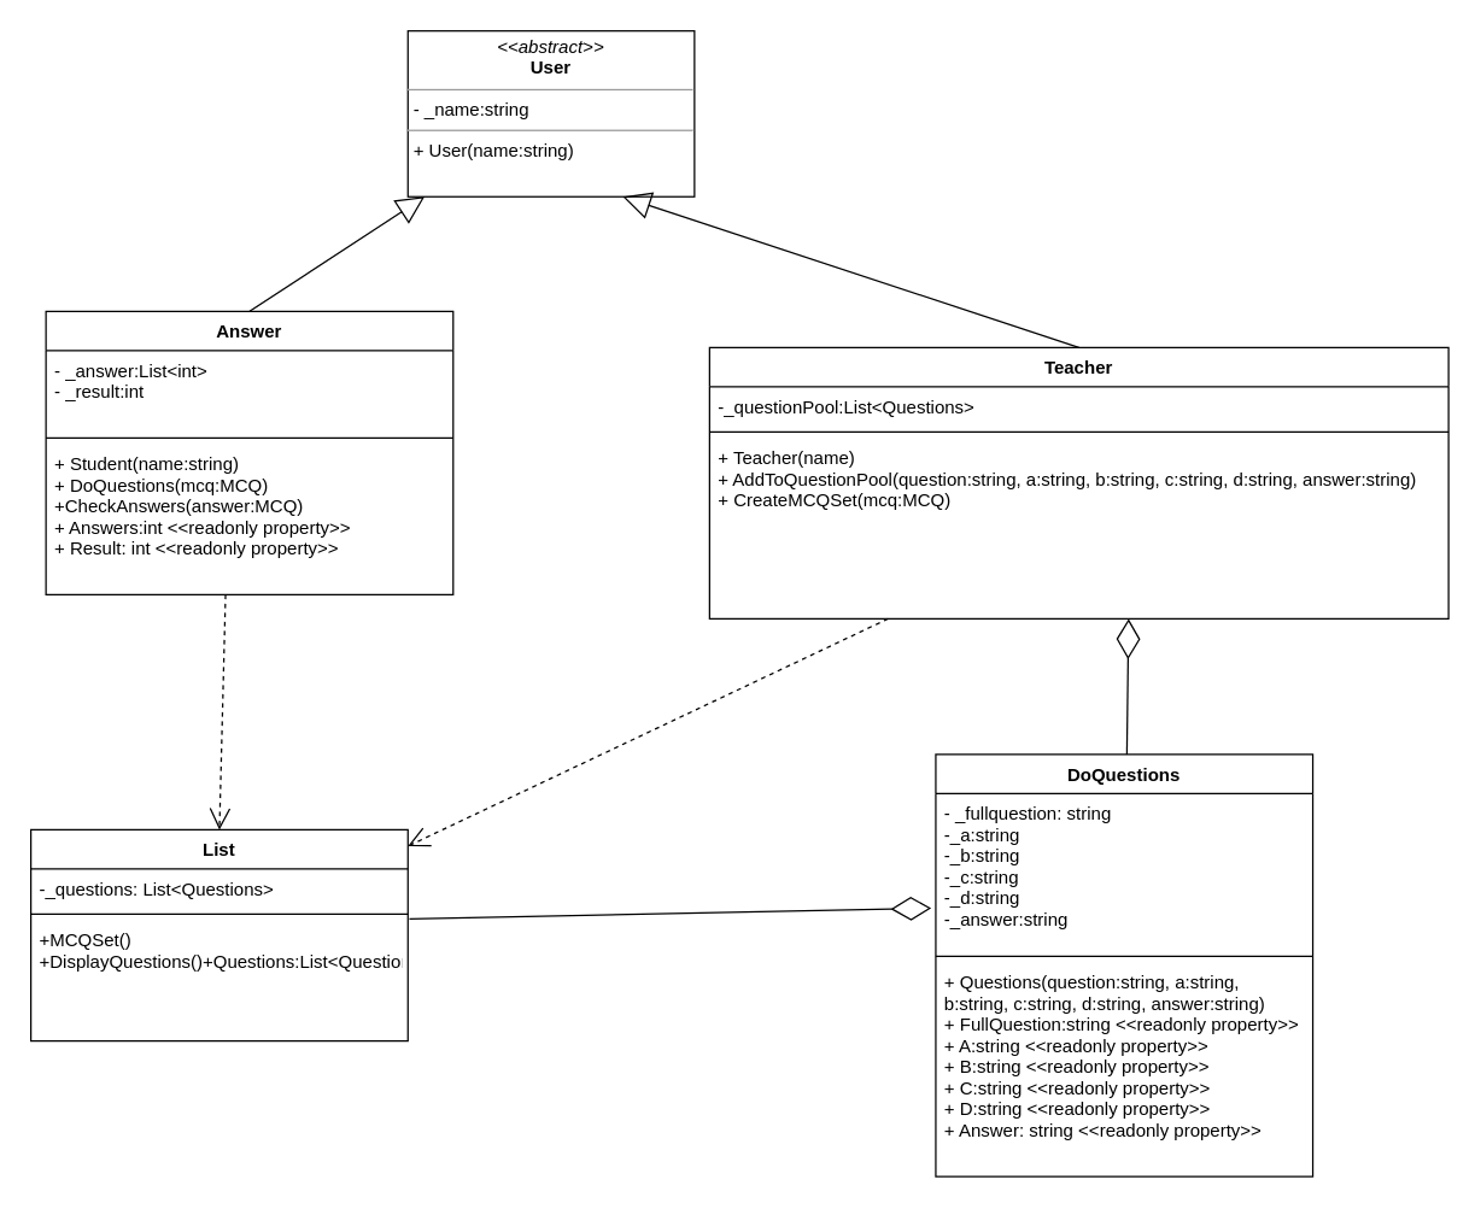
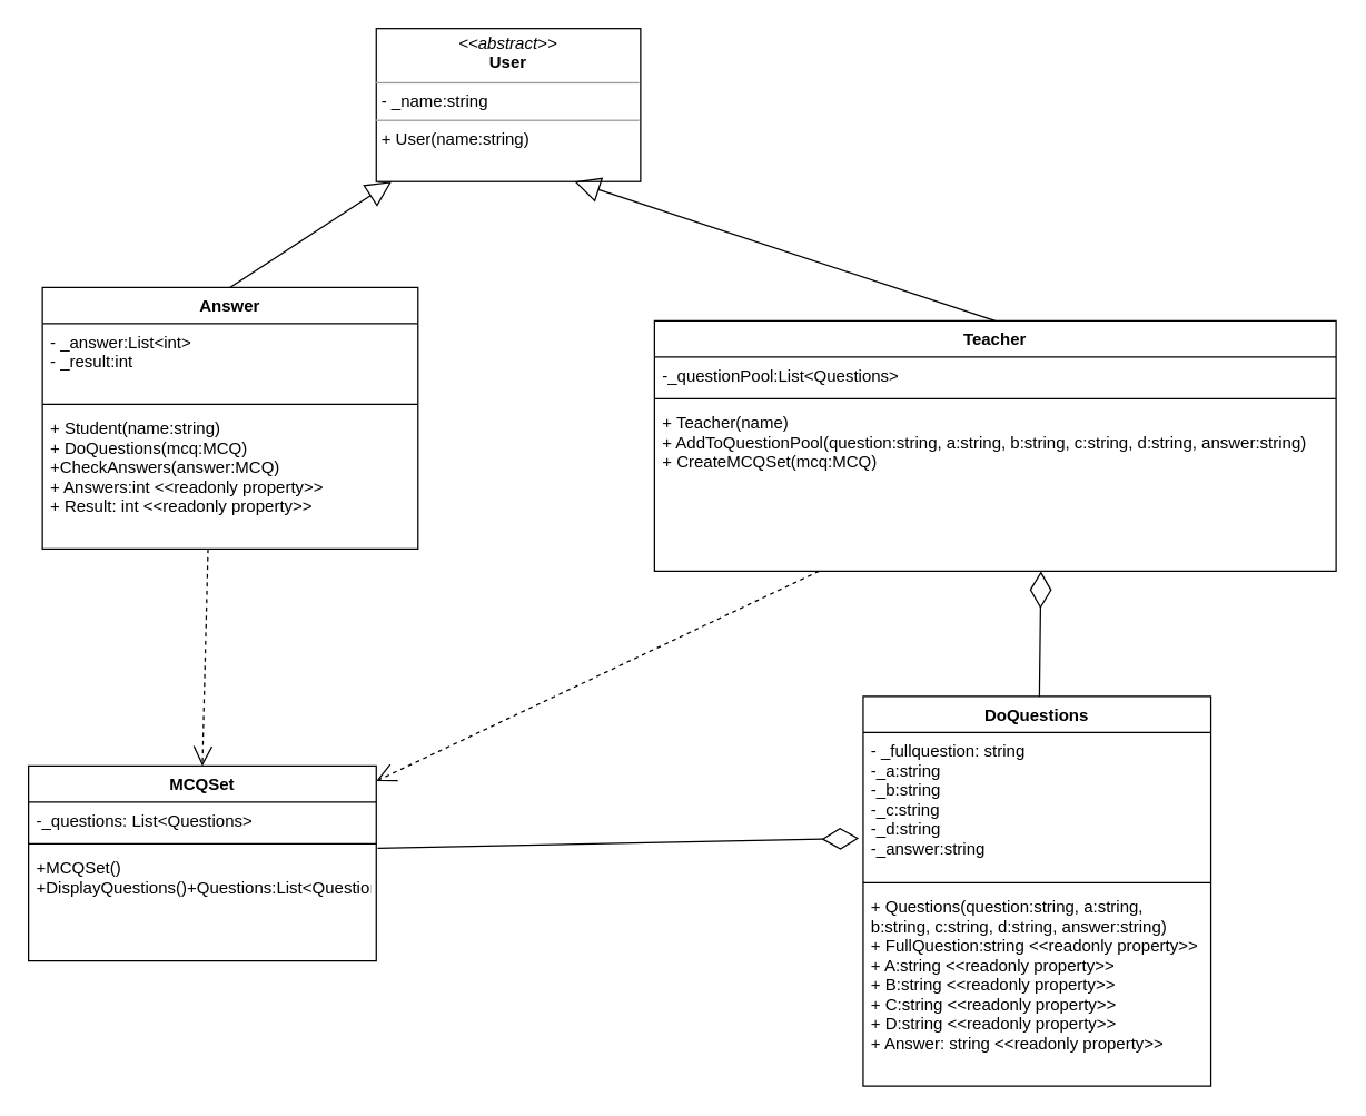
- <mxCell id="11" value="List" style="swimlane;fontStyle=1;align=center;verticalAlign=top;childLayout=stackLayout;horizontal=1;startSize=26;horizontalStack=0;resizeParent=1;resizeParentMax=0;resizeLast=0;collapsible=1;marginBottom=0;" vertex="1" parent="1"><mxGeometry x="20" y="550" width="250" height="140" as="geometry" /></mxCell>
+ <mxCell id="11" value="MCQSet" style="swimlane;fontStyle=1;align=center;verticalAlign=top;childLayout=stackLayout;horizontal=1;startSize=26;horizontalStack=0;resizeParent=1;resizeParentMax=0;resizeLast=0;collapsible=1;marginBottom=0;" vertex="1" parent="1"><mxGeometry x="20" y="550" width="250" height="140" as="geometry" /></mxCell>
